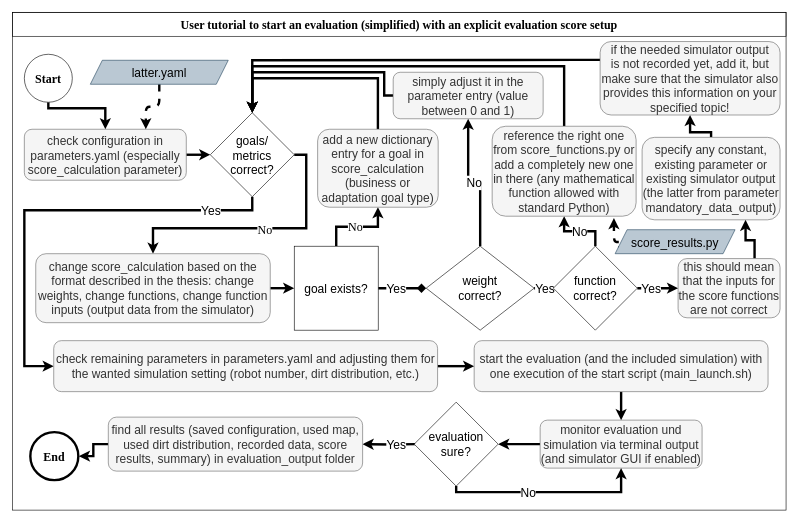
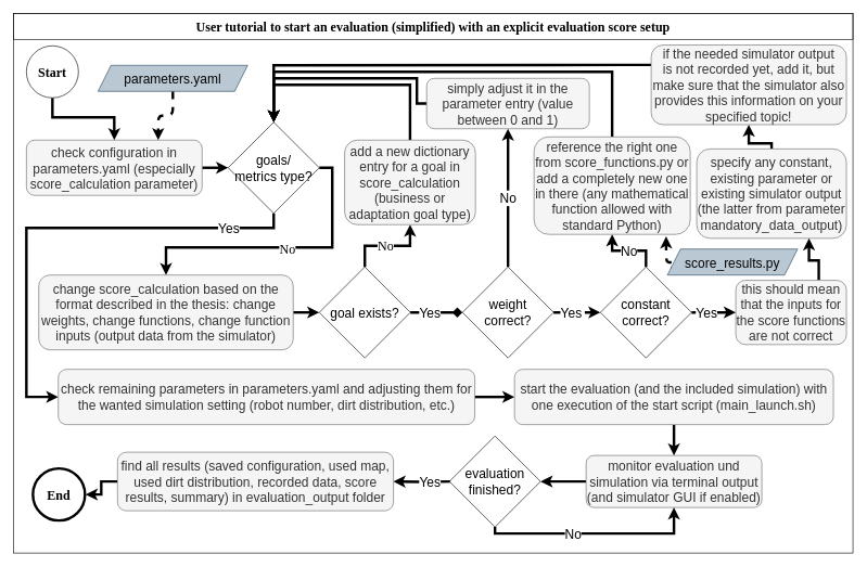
- <mxCell id="10" value="latter.yaml" style="shape=parallelogram;perimeter=parallelogramPerimeter;whiteSpace=wrap;html=1;fixedSize=1;fontSize=20;fillColor=#bac8d3;strokeColor=#23445d;" parent="1" vertex="1"><mxGeometry x="150" y="100" width="230" height="40" as="geometry" /></mxCell>
+ <mxCell id="10" value="parameters.yaml" style="shape=parallelogram;perimeter=parallelogramPerimeter;whiteSpace=wrap;html=1;fixedSize=1;fontSize=20;fillColor=#bac8d3;strokeColor=#23445d;" parent="1" vertex="1"><mxGeometry x="150" y="100" width="230" height="40" as="geometry" /></mxCell>
- <mxCell id="4" value="Start" style="ellipse;whiteSpace=wrap;html=1;aspect=fixed;fontSize=20;fontFamily=Verdana;fontStyle=1" parent="1" vertex="1"><mxGeometry y="90" width="80" height="80" as="geometry" x="40" /></mxCell>
+ <mxCell id="4" value="Start" style="ellipse;whiteSpace=wrap;html=1;aspect=fixed;fontSize=20;fontFamily=Verdana;fontStyle=1" parent="1" vertex="1"><mxGeometry x="40" y="70" width="80" height="80" as="geometry" /></mxCell>
- <mxCell id="18" value="goals/&lt;br&gt;metrics correct?" style="rhombus;whiteSpace=wrap;html=1;fillColor=#ffffff;fontSize=20;" vertex="1" parent="1"><mxGeometry x="350" y="187.5" width="140" height="140" as="geometry" /></mxCell>
+ <mxCell id="18" value="goals/&lt;br&gt;metrics type?" style="rhombus;whiteSpace=wrap;html=1;fillColor=#ffffff;fontSize=20;" vertex="1" parent="1"><mxGeometry x="350" y="187.5" width="140" height="140" as="geometry" /></mxCell>
- <mxCell id="41" value="goal exists?" style="whiteSpace=wrap;html=1;fillColor=#ffffff;fontSize=20;rounded=0;" vertex="1" parent="1"><mxGeometry x="490" y="410" width="140" height="140" as="geometry" /></mxCell>
+ <mxCell id="41" value="goal exists?" style="rhombus;whiteSpace=wrap;html=1;fillColor=#ffffff;fontSize=20;" vertex="1" parent="1"><mxGeometry x="490" y="410" width="140" height="140" as="geometry" /></mxCell>
- <mxCell id="27" value="weight &lt;br&gt;correct?" style="rhombus;whiteSpace=wrap;html=1;fillColor=#ffffff;fontSize=20;" vertex="1" parent="1"><mxGeometry x="710" y="410" width="180" height="140" as="geometry" /></mxCell>
+ <mxCell id="27" value="weight &lt;br&gt;correct?" style="rhombus;whiteSpace=wrap;html=1;fillColor=#ffffff;fontSize=20;" vertex="1" parent="1"><mxGeometry x="710" y="410" width="140" height="140" as="geometry" /></mxCell>
- <mxCell id="30" value="function correct?" style="rhombus;whiteSpace=wrap;html=1;fillColor=#ffffff;fontSize=20;direction=south;" vertex="1" parent="1"><mxGeometry x="922" y="410" width="140" height="140" as="geometry" /></mxCell>
+ <mxCell id="30" value="constant correct?" style="rhombus;whiteSpace=wrap;html=1;fillColor=#ffffff;fontSize=20;direction=south;" vertex="1" parent="1"><mxGeometry x="922" y="410" width="140" height="140" as="geometry" /></mxCell>
- <mxCell id="13" value="evaluation sure?" style="rhombus;whiteSpace=wrap;html=1;fillColor=#ffffff;fontSize=20;" parent="1" vertex="1"><mxGeometry x="690" y="670" width="140" height="140" as="geometry" /></mxCell>
+ <mxCell id="13" value="evaluation finished?" style="rhombus;whiteSpace=wrap;html=1;fillColor=#ffffff;fontSize=20;" parent="1" vertex="1"><mxGeometry x="690" y="670" width="140" height="140" as="geometry" /></mxCell>
